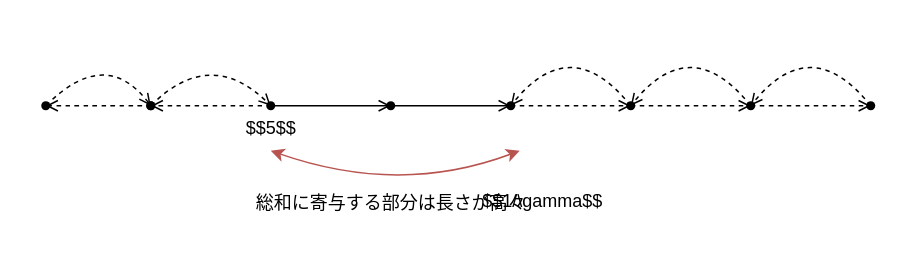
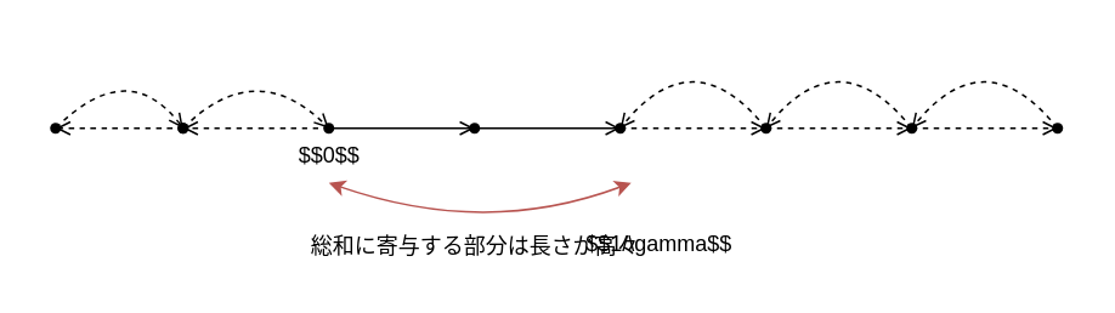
- <mxCell id="21" value="$$5$$" style="text;html=1;align=center;verticalAlign=middle;resizable=0;points=[];autosize=1;strokeColor=none;fillColor=none;" vertex="1" parent="1"><mxGeometry x="150" y="70" width="60" height="30" as="geometry" /></mxCell>
+ <mxCell id="21" value="$$0$$" style="text;html=1;align=center;verticalAlign=middle;resizable=0;points=[];autosize=1;strokeColor=none;fillColor=none;" vertex="1" parent="1"><mxGeometry x="150" y="70" width="60" height="30" as="geometry" /></mxCell>
